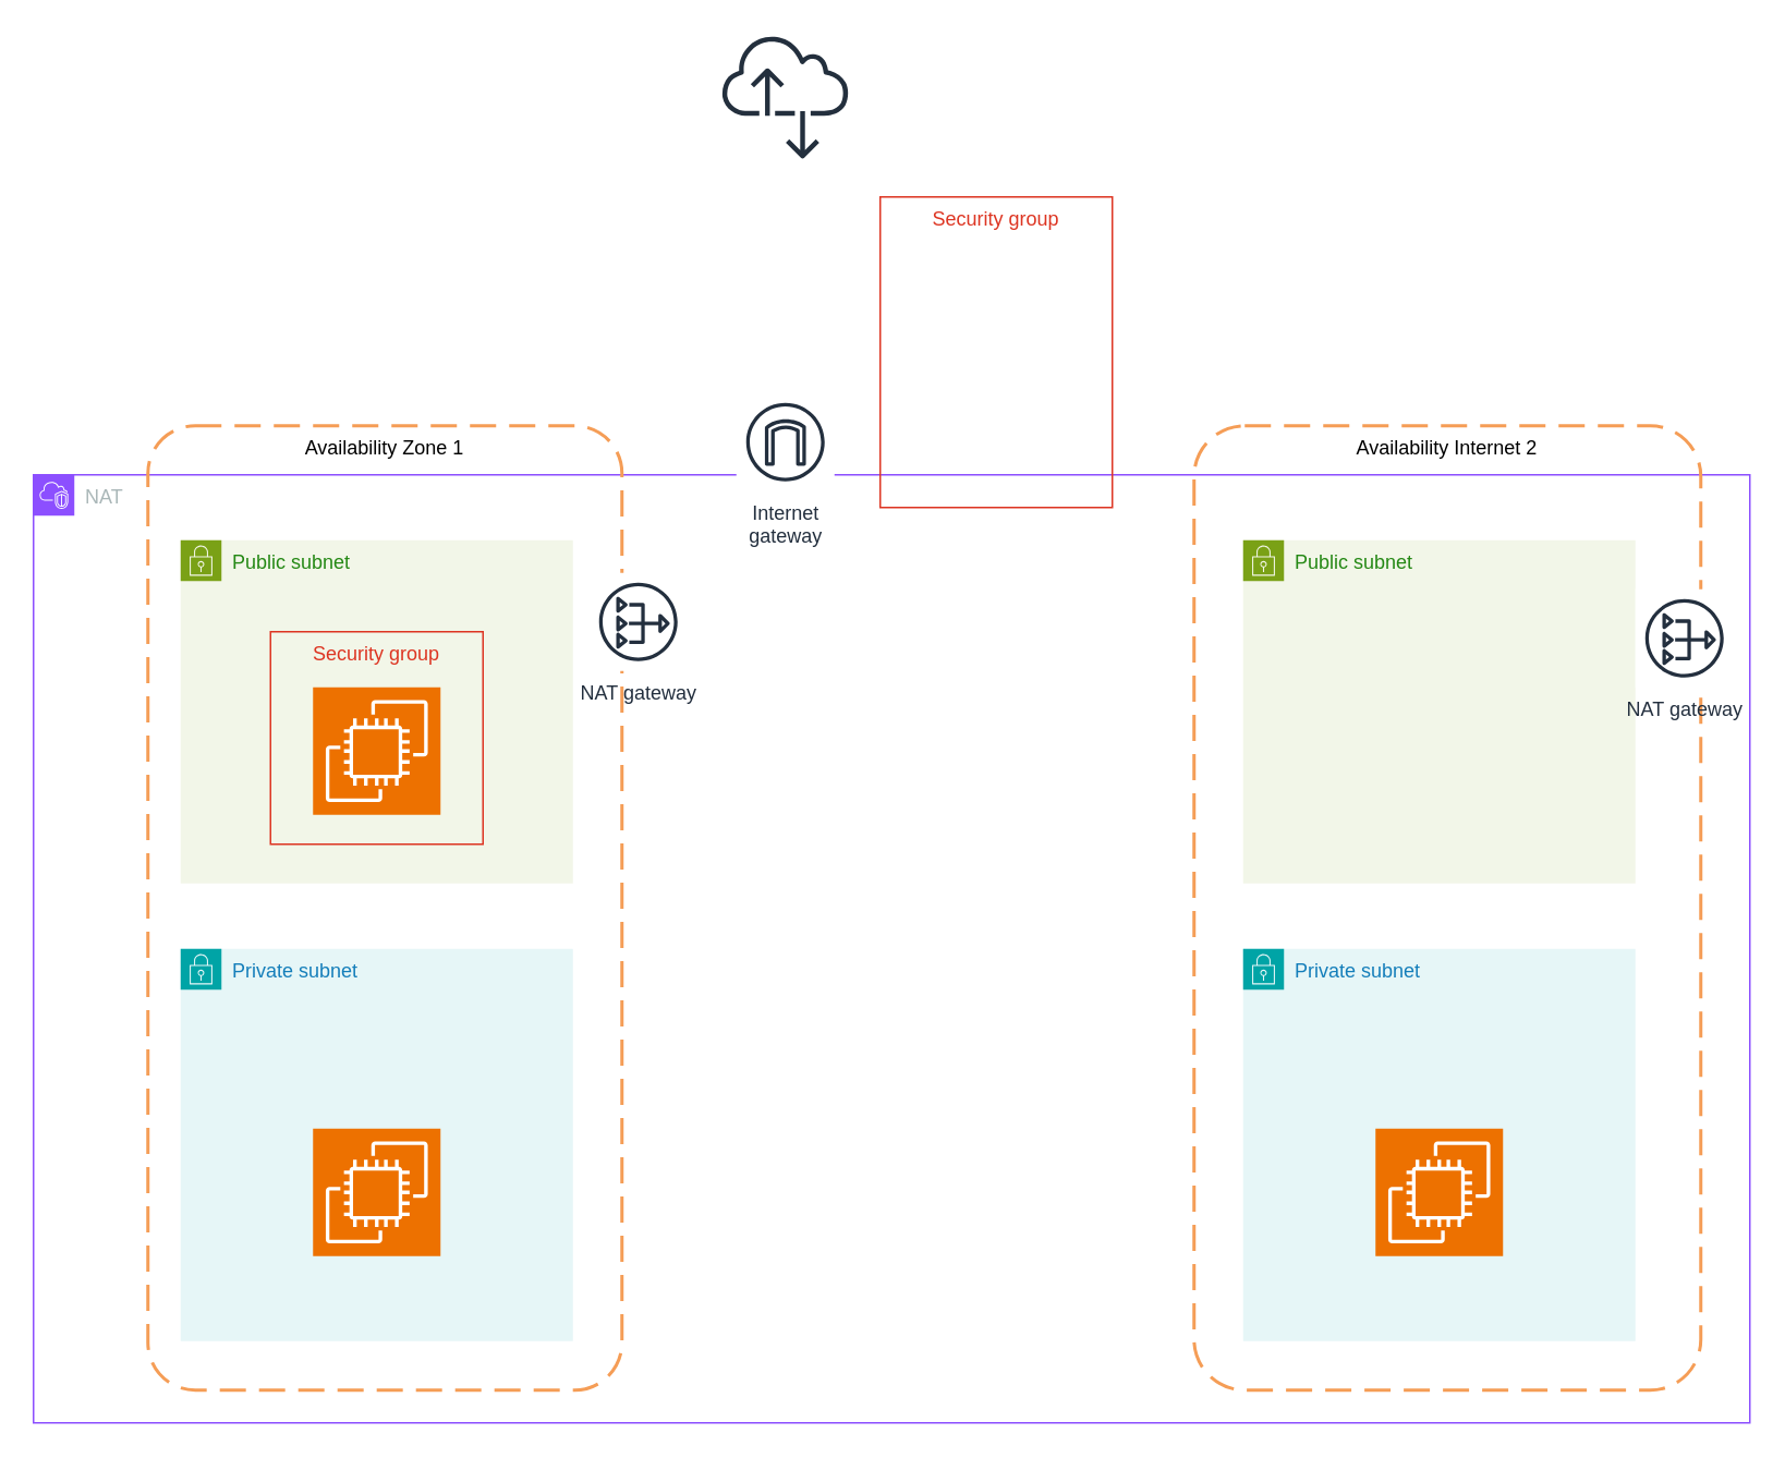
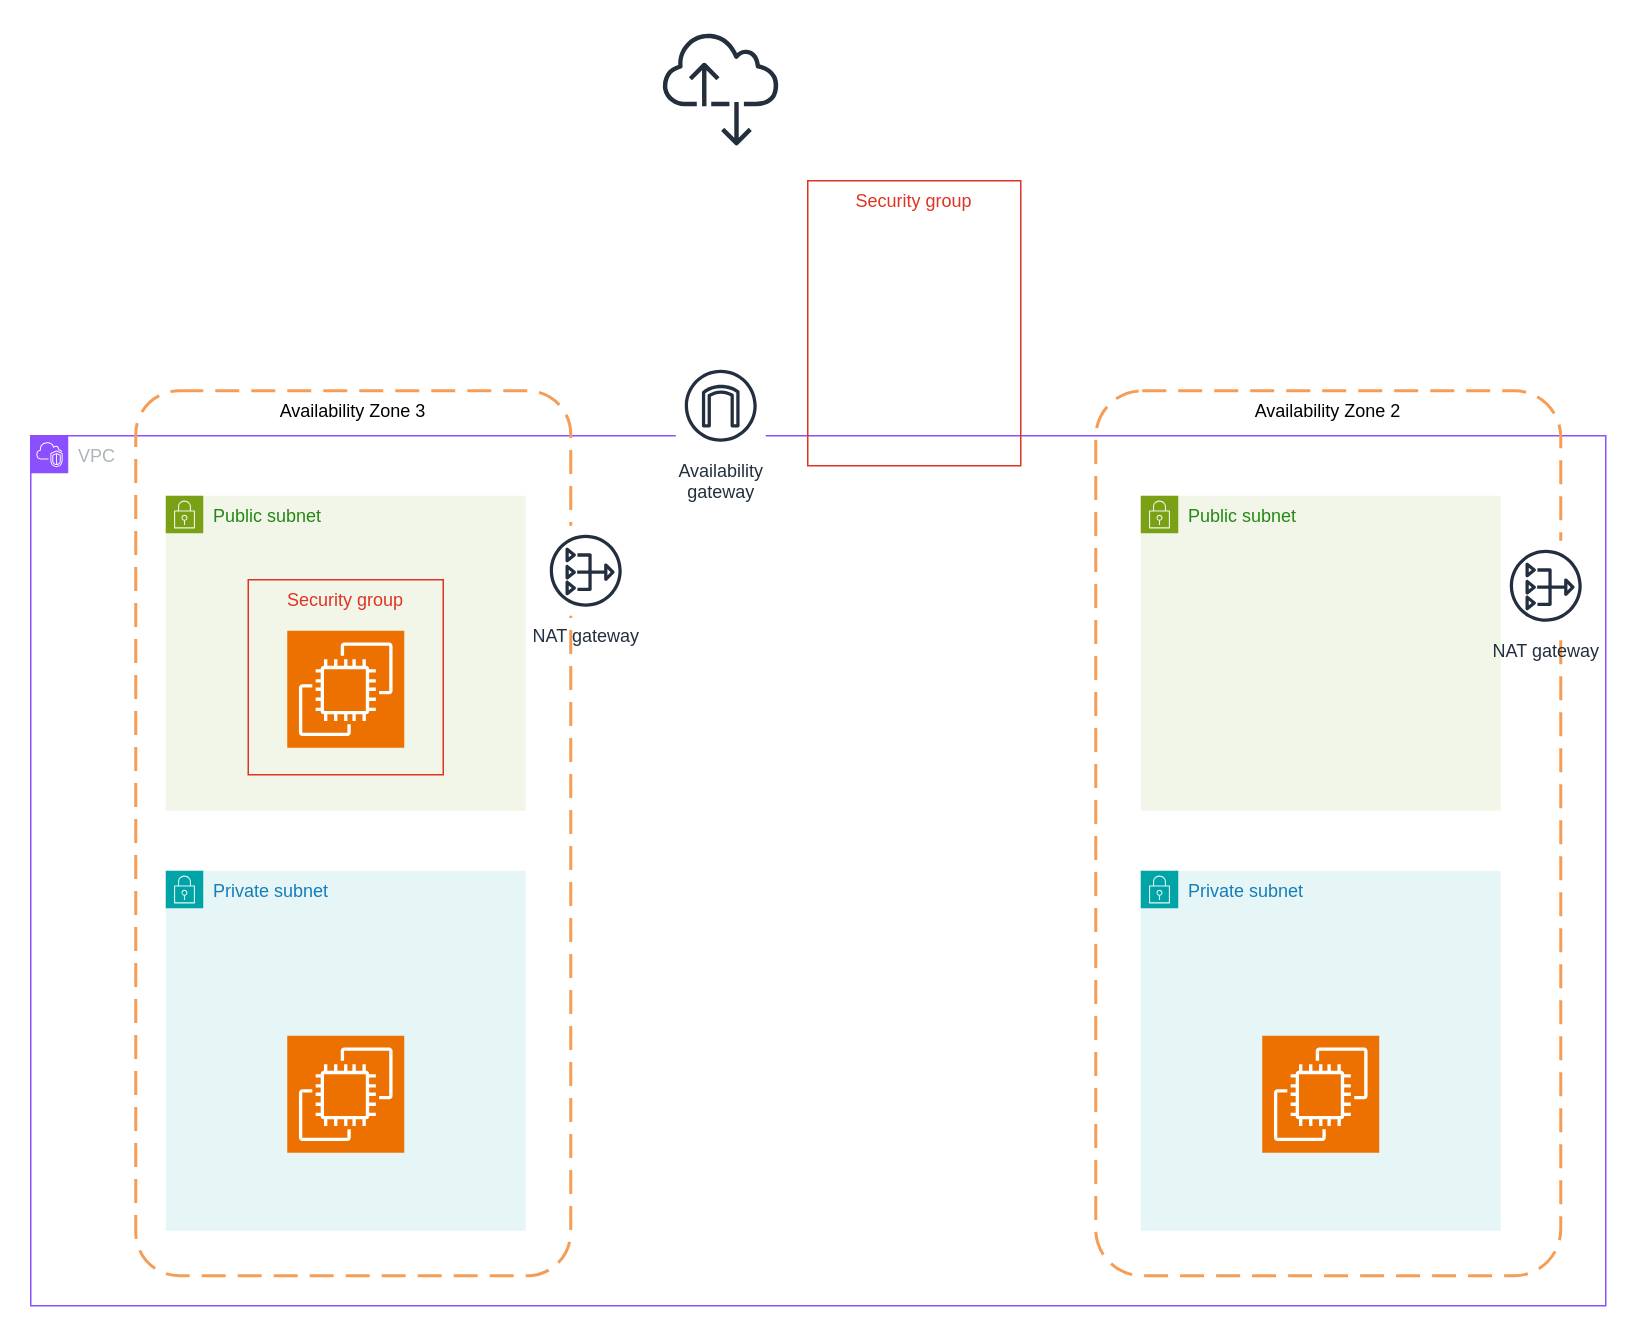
- <mxCell id="5" value="Availability Zone 1" style="rounded=1;arcSize=10;dashed=1;strokeColor=#F59D56;fillColor=none;gradientColor=none;dashPattern=8 4;strokeWidth=2;verticalAlign=top;" vertex="1" parent="3"><mxGeometry x="70" y="-30" width="290" height="590" as="geometry" /></mxCell>
+ <mxCell id="5" value="Availability Zone 3" style="rounded=1;arcSize=10;dashed=1;strokeColor=#F59D56;fillColor=none;gradientColor=none;dashPattern=8 4;strokeWidth=2;verticalAlign=top;" vertex="1" parent="3"><mxGeometry x="70" y="-30" width="290" height="590" as="geometry" /></mxCell>
- <mxCell id="4" value="Availability Internet 2" style="rounded=1;arcSize=10;dashed=1;strokeColor=#F59D56;fillColor=none;gradientColor=none;dashPattern=8 4;strokeWidth=2;verticalAlign=top;align=center;" vertex="1" parent="3"><mxGeometry x="710" y="-30" width="310" height="590" as="geometry" /></mxCell>
+ <mxCell id="4" value="Availability Zone 2" style="rounded=1;arcSize=10;dashed=1;strokeColor=#F59D56;fillColor=none;gradientColor=none;dashPattern=8 4;strokeWidth=2;verticalAlign=top;align=center;" vertex="1" parent="3"><mxGeometry x="710" y="-30" width="310" height="590" as="geometry" /></mxCell>
- <mxCell id="3" value="NAT" style="points=[[0,0],[0.25,0],[0.5,0],[0.75,0],[1,0],[1,0.25],[1,0.5],[1,0.75],[1,1],[0.75,1],[0.5,1],[0.25,1],[0,1],[0,0.75],[0,0.5],[0,0.25]];outlineConnect=0;gradientColor=none;html=1;whiteSpace=wrap;fontSize=12;fontStyle=0;container=1;pointerEvents=0;collapsible=0;recursiveResize=0;shape=mxgraph.aws4.group;grIcon=mxgraph.aws4.group_vpc2;strokeColor=#8C4FFF;fillColor=none;verticalAlign=top;align=left;spacingLeft=30;fontColor=#AAB7B8;dashed=0;" vertex="1" parent="1"><mxGeometry x="20" y="290" width="1050" height="580" as="geometry" /></mxCell>
+ <mxCell id="3" value="VPC" style="points=[[0,0],[0.25,0],[0.5,0],[0.75,0],[1,0],[1,0.25],[1,0.5],[1,0.75],[1,1],[0.75,1],[0.5,1],[0.25,1],[0,1],[0,0.75],[0,0.5],[0,0.25]];outlineConnect=0;gradientColor=none;html=1;whiteSpace=wrap;fontSize=12;fontStyle=0;container=1;pointerEvents=0;collapsible=0;recursiveResize=0;shape=mxgraph.aws4.group;grIcon=mxgraph.aws4.group_vpc2;strokeColor=#8C4FFF;fillColor=none;verticalAlign=top;align=left;spacingLeft=30;fontColor=#AAB7B8;dashed=0;" vertex="1" parent="1"><mxGeometry x="20" y="290" width="1050" height="580" as="geometry" /></mxCell>
- <mxCell id="17" value="Internet&#10;gateway" style="sketch=0;outlineConnect=0;fontColor=#232F3E;gradientColor=none;strokeColor=#232F3E;fillColor=#ffffff;dashed=0;verticalLabelPosition=bottom;verticalAlign=top;align=center;html=1;fontSize=12;fontStyle=0;aspect=fixed;shape=mxgraph.aws4.resourceIcon;resIcon=mxgraph.aws4.internet_gateway;" vertex="1" parent="1"><mxGeometry x="450" y="240" width="60" height="60" as="geometry" /></mxCell>
+ <mxCell id="17" value="Availability&#10;gateway" style="sketch=0;outlineConnect=0;fontColor=#232F3E;gradientColor=none;strokeColor=#232F3E;fillColor=#ffffff;dashed=0;verticalLabelPosition=bottom;verticalAlign=top;align=center;html=1;fontSize=12;fontStyle=0;aspect=fixed;shape=mxgraph.aws4.resourceIcon;resIcon=mxgraph.aws4.internet_gateway;" vertex="1" parent="1"><mxGeometry x="450" y="240" width="60" height="60" as="geometry" /></mxCell>
